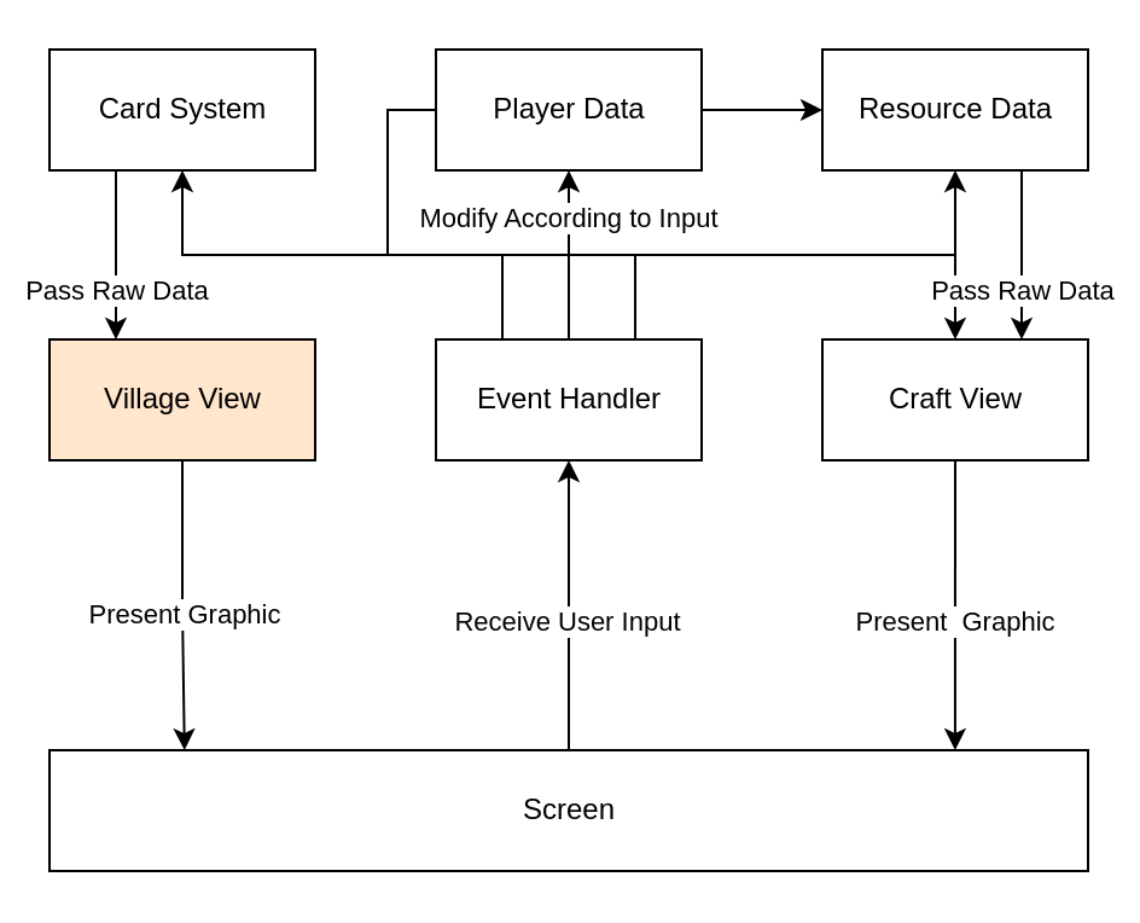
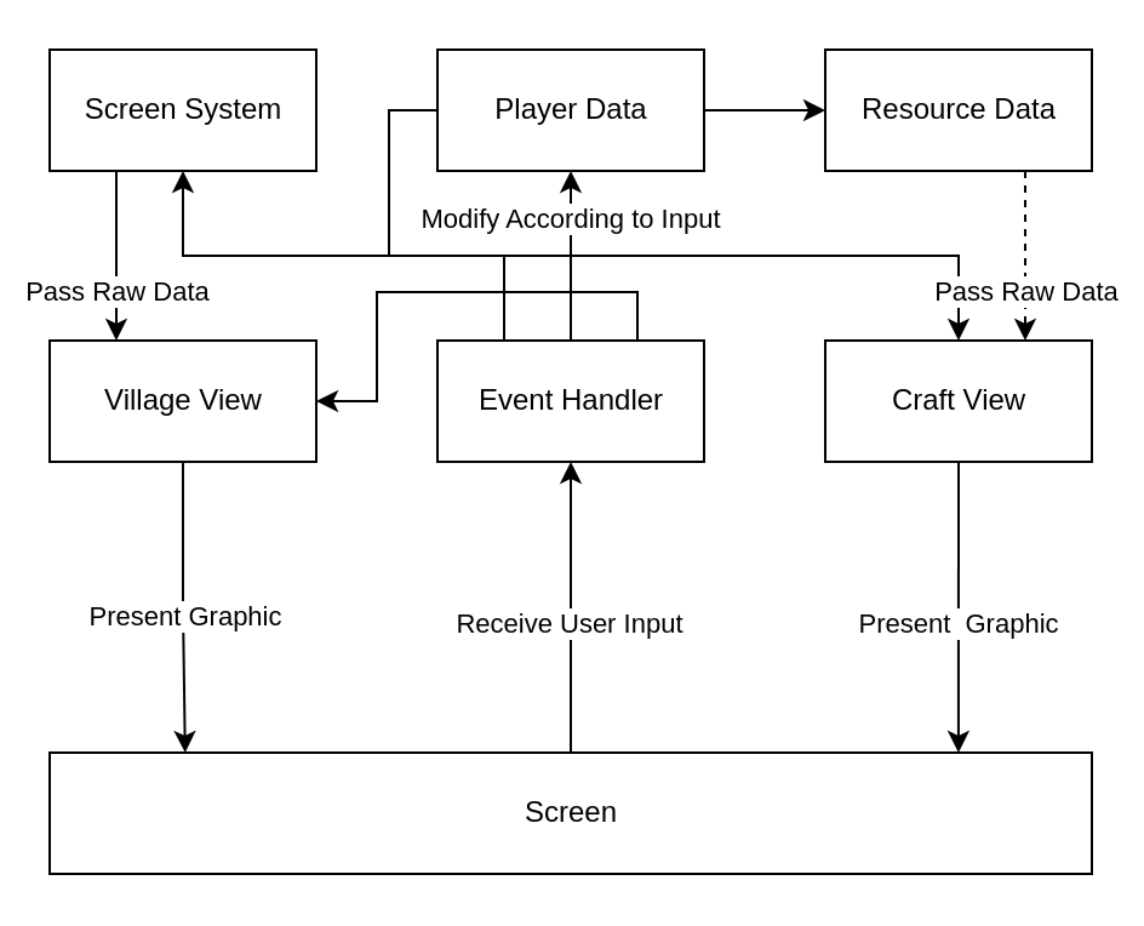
- <mxCell id="3" value="Card System" style="html=1;" parent="1" vertex="1"><mxGeometry x="20" y="20" width="110" height="50" as="geometry" /></mxCell>
+ <mxCell id="3" value="Screen System" style="html=1;" parent="1" vertex="1"><mxGeometry x="20" y="20" width="110" height="50" as="geometry" /></mxCell>
- <mxCell id="14" style="edgeStyle=orthogonalEdgeStyle;rounded=0;orthogonalLoop=1;jettySize=auto;html=1;exitX=0.75;exitY=0;exitDx=0;exitDy=0;entryX=0.5;entryY=1;entryDx=0;entryDy=0;" parent="1" source="16" target="21" edge="1"><mxGeometry relative="1" as="geometry" /></mxCell>
+ <mxCell id="14" style="edgeStyle=orthogonalEdgeStyle;rounded=0;orthogonalLoop=1;jettySize=auto;html=1;exitX=0.75;exitY=0;exitDx=0;exitDy=0;" parent="1" source="16" target="6" edge="1"><mxGeometry relative="1" as="geometry" /></mxCell>
- <mxCell id="20" value="Pass Raw Data" style="edgeStyle=orthogonalEdgeStyle;rounded=0;orthogonalLoop=1;jettySize=auto;html=1;exitX=0.75;exitY=1;exitDx=0;exitDy=0;entryX=0.75;entryY=0;entryDx=0;entryDy=0;" parent="1" source="21" target="19" edge="1"><mxGeometry x="0.429" relative="1" as="geometry"><Array as="points"><mxPoint x="423" y="120" /><mxPoint x="423" y="120" /></Array><mxPoint as="offset" /></mxGeometry></mxCell>
+ <mxCell id="20" value="Pass Raw Data" style="edgeStyle=orthogonalEdgeStyle;rounded=0;orthogonalLoop=1;jettySize=auto;html=1;exitX=0.75;exitY=1;exitDx=0;exitDy=0;entryX=0.75;entryY=0;entryDx=0;entryDy=0;dashed=1;" parent="1" source="21" target="19" edge="1"><mxGeometry x="0.429" relative="1" as="geometry"><Array as="points"><mxPoint x="423" y="120" /><mxPoint x="423" y="120" /></Array><mxPoint as="offset" /></mxGeometry></mxCell>
- <mxCell id="6" value="Village View" style="html=1;fillColor=#ffe6cc;" parent="1" vertex="1"><mxGeometry x="20" y="140" width="110" height="50" as="geometry" /></mxCell>
+ <mxCell id="6" value="Village View" style="html=1;" parent="1" vertex="1"><mxGeometry x="20" y="140" width="110" height="50" as="geometry" /></mxCell>
